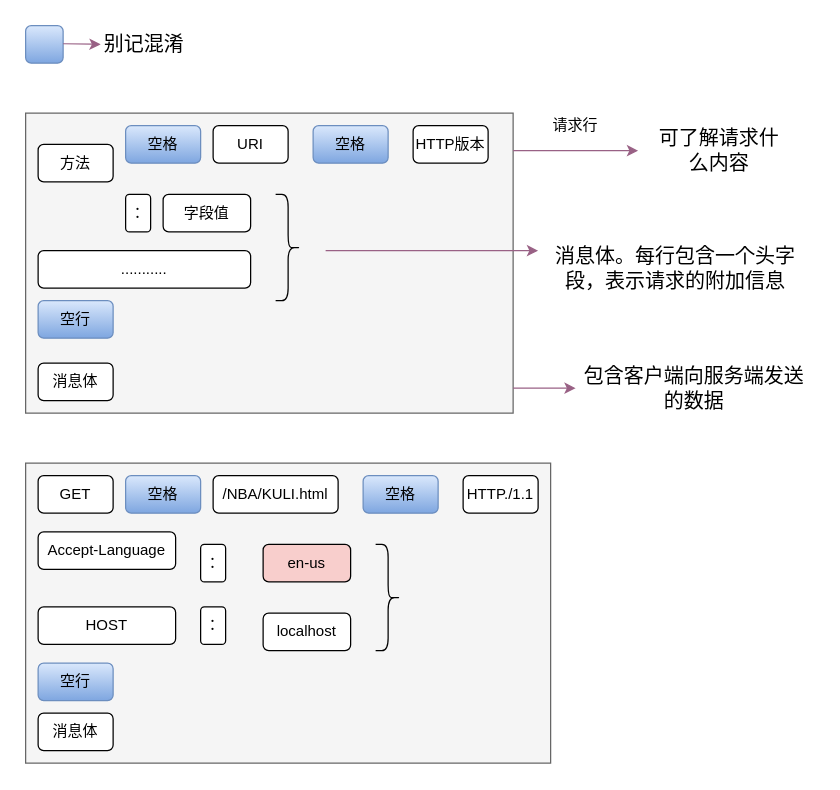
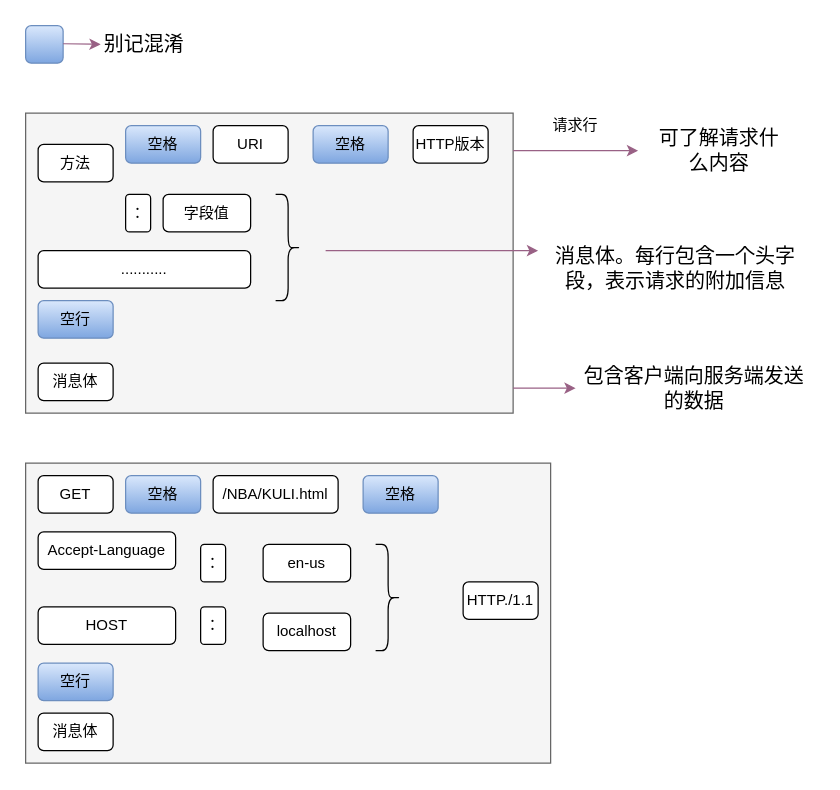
- <mxCell id="26" value="HTTP./1.1" style="rounded=1;whiteSpace=wrap;html=1;" vertex="1" parent="1"><mxGeometry x="370" y="380" width="60" height="30" as="geometry" /></mxCell>
+ <mxCell id="26" value="HTTP./1.1" style="rounded=1;whiteSpace=wrap;html=1;" vertex="1" parent="1"><mxGeometry x="370" y="465" width="60" height="30" as="geometry" /></mxCell>
- <mxCell id="29" value="en-us" style="rounded=1;whiteSpace=wrap;html=1;fillColor=#f8cecc;" vertex="1" parent="1"><mxGeometry x="210" y="435" width="70" height="30" as="geometry" /></mxCell>
+ <mxCell id="29" value="en-us" style="rounded=1;whiteSpace=wrap;html=1;" vertex="1" parent="1"><mxGeometry x="210" y="435" width="70" height="30" as="geometry" /></mxCell>
